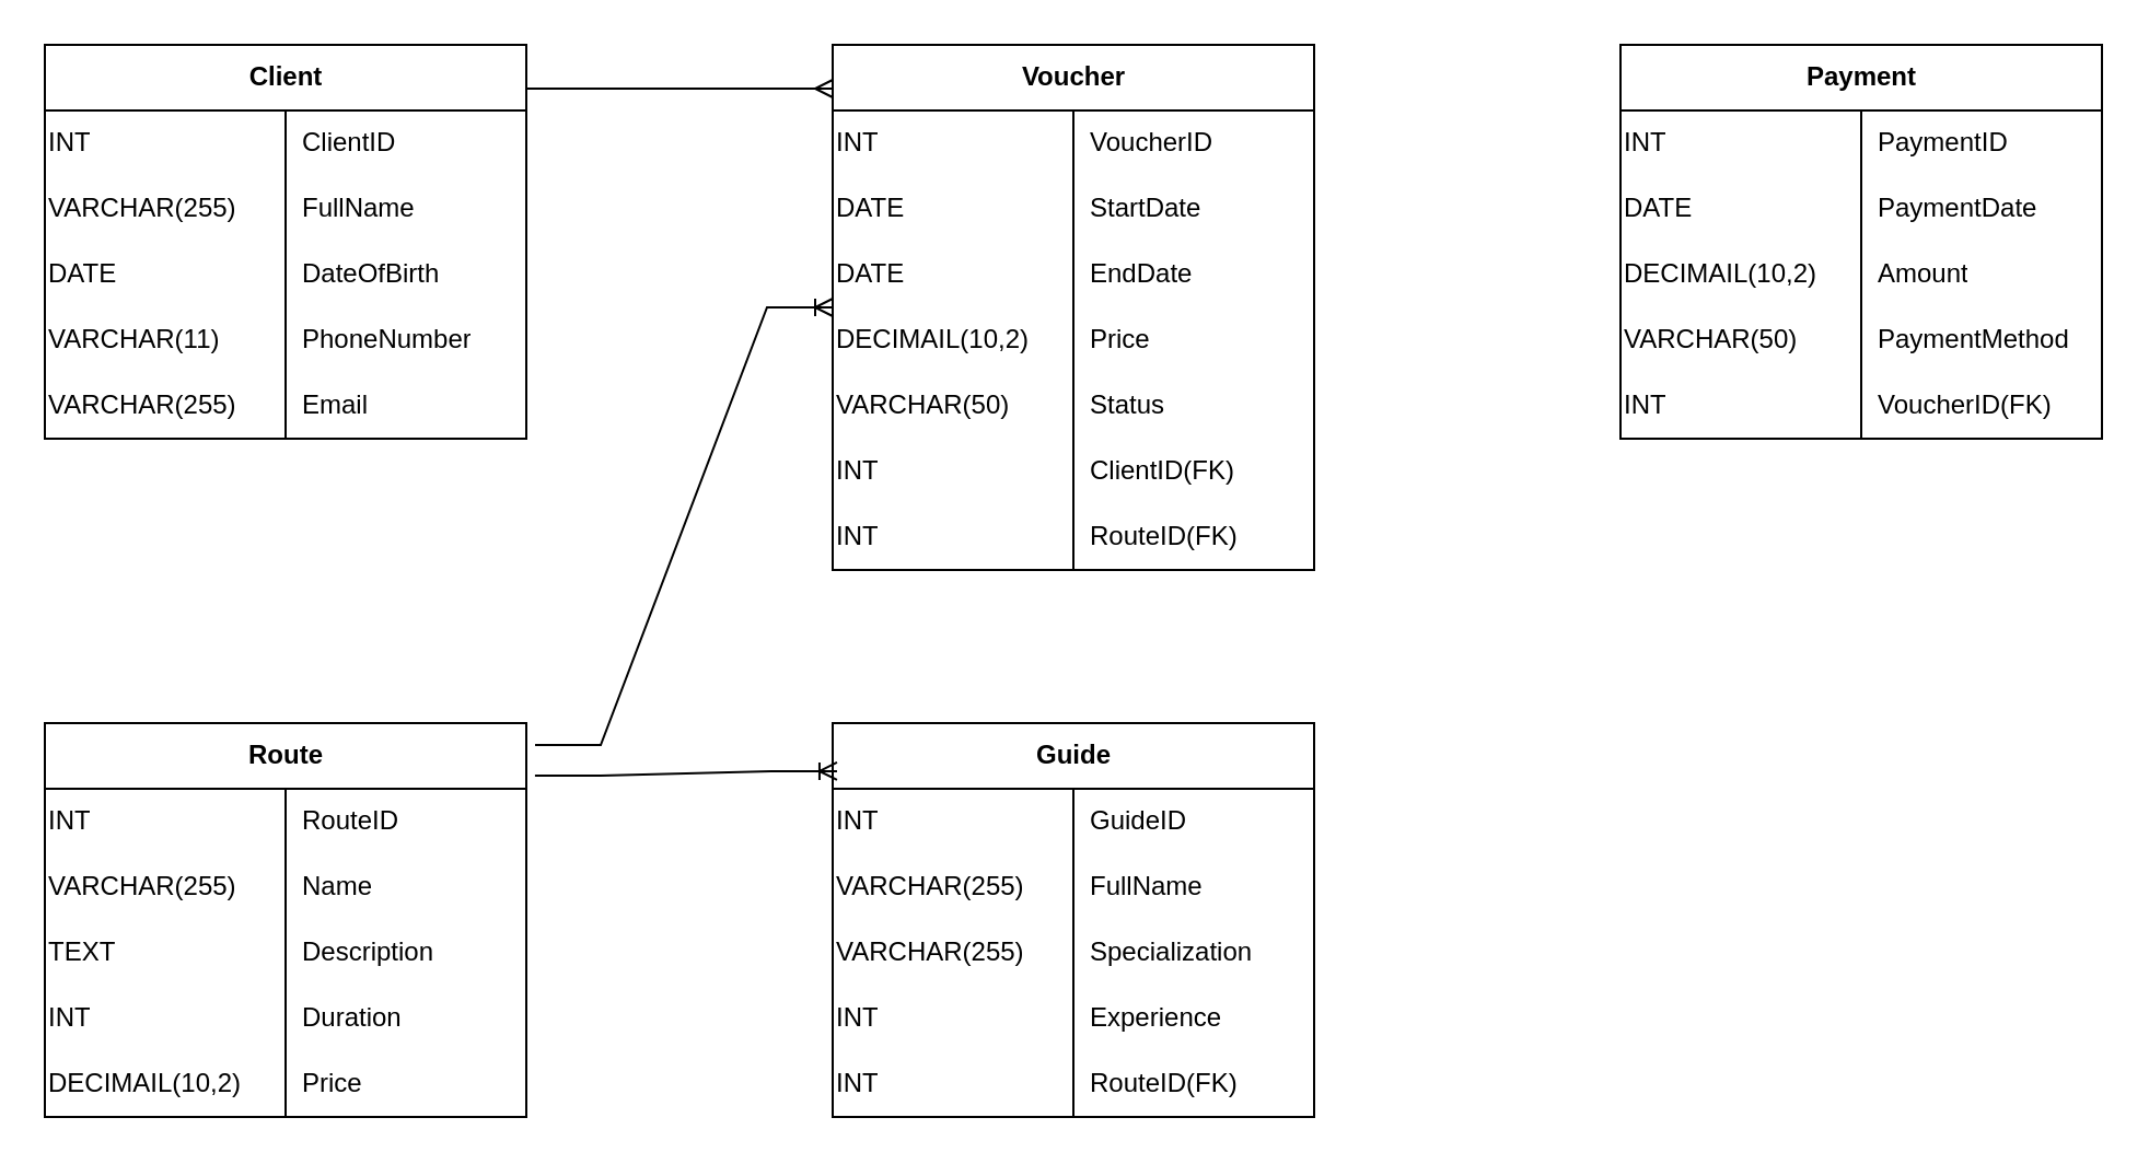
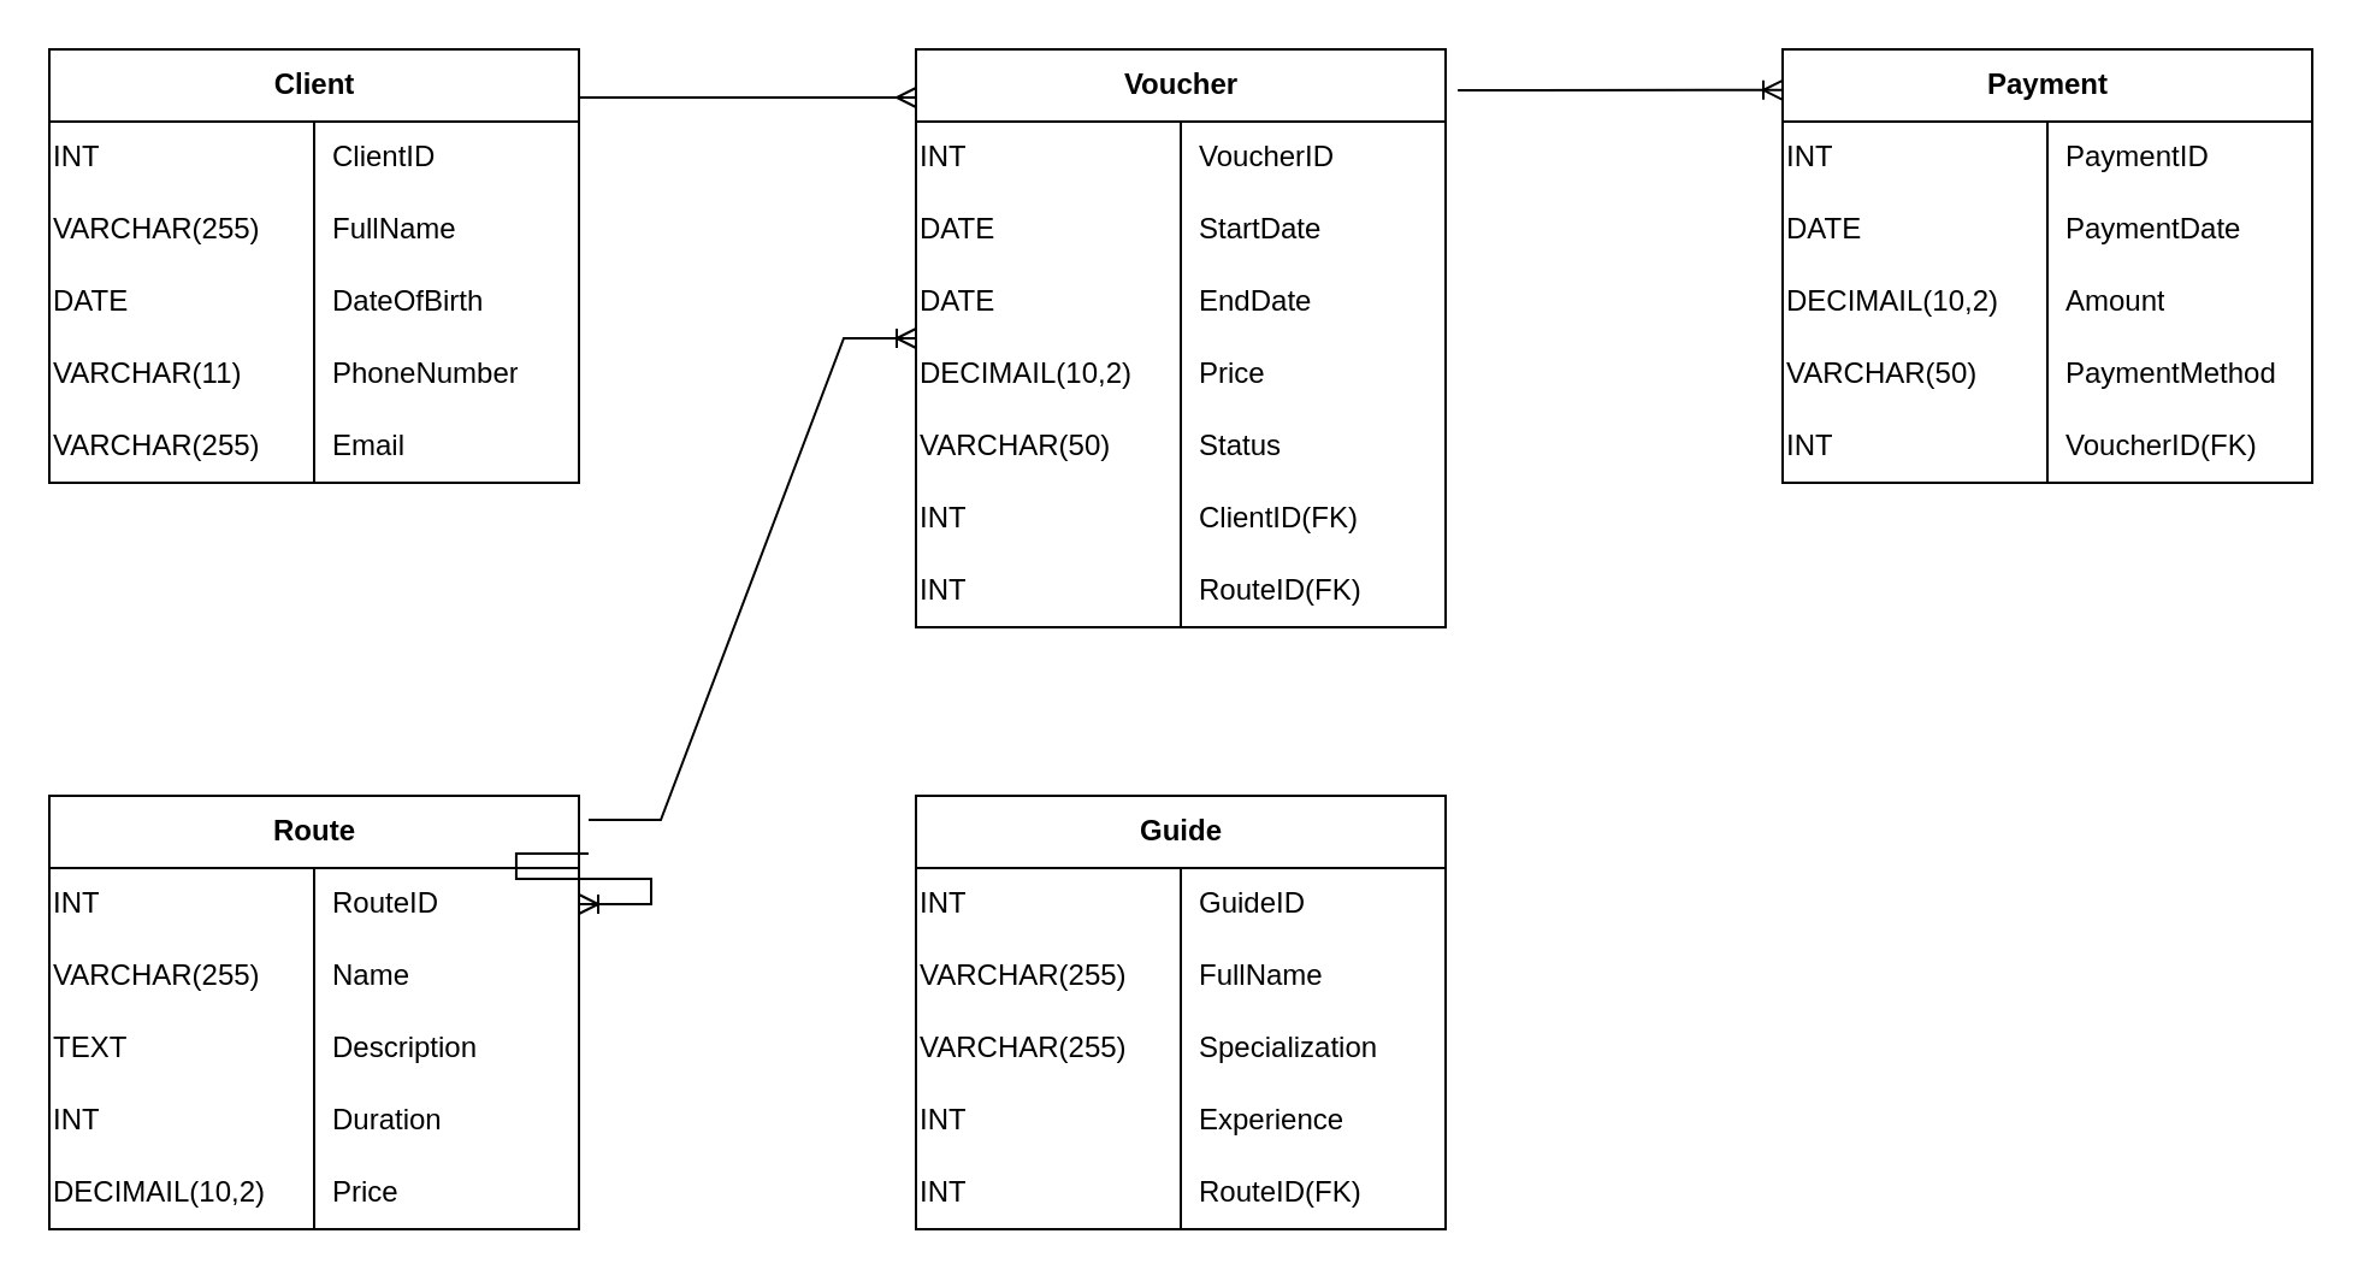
+ <mxCell id="90" value="" style="edgeStyle=entityRelationEdgeStyle;fontSize=12;html=1;endArrow=ERoneToMany;rounded=0;exitX=1.023;exitY=0.071;exitDx=0;exitDy=0;exitPerimeter=0;entryX=0;entryY=0.094;entryDx=0;entryDy=0;entryPerimeter=0;" edge="1" parent="1" source="34" target="56"><mxGeometry width="100" height="100" relative="1" as="geometry"><mxPoint x="530" y="330" as="sourcePoint" /><mxPoint x="630" y="230" as="targetPoint" /></mxGeometry></mxCell>
- <mxCell id="91" value="" style="edgeStyle=entityRelationEdgeStyle;fontSize=12;html=1;endArrow=ERoneToMany;rounded=0;exitX=1.018;exitY=0.133;exitDx=0;exitDy=0;exitPerimeter=0;entryX=0.009;entryY=0.122;entryDx=0;entryDy=0;entryPerimeter=0;" edge="1" parent="1" source="2" target="72"><mxGeometry width="100" height="100" relative="1" as="geometry"><mxPoint x="400" y="420" as="sourcePoint" /><mxPoint x="378" y="348" as="targetPoint" /></mxGeometry></mxCell>
+ <mxCell id="91" value="" style="edgeStyle=entityRelationEdgeStyle;fontSize=12;html=1;endArrow=ERoneToMany;rounded=0;exitX=1.018;exitY=0.133;exitDx=0;exitDy=0;exitPerimeter=0;" edge="1" parent="1" source="2" target="5"><mxGeometry width="100" height="100" relative="1" as="geometry"><mxPoint x="400" y="420" as="sourcePoint" /><mxPoint x="378" y="348" as="targetPoint" /></mxGeometry></mxCell>
